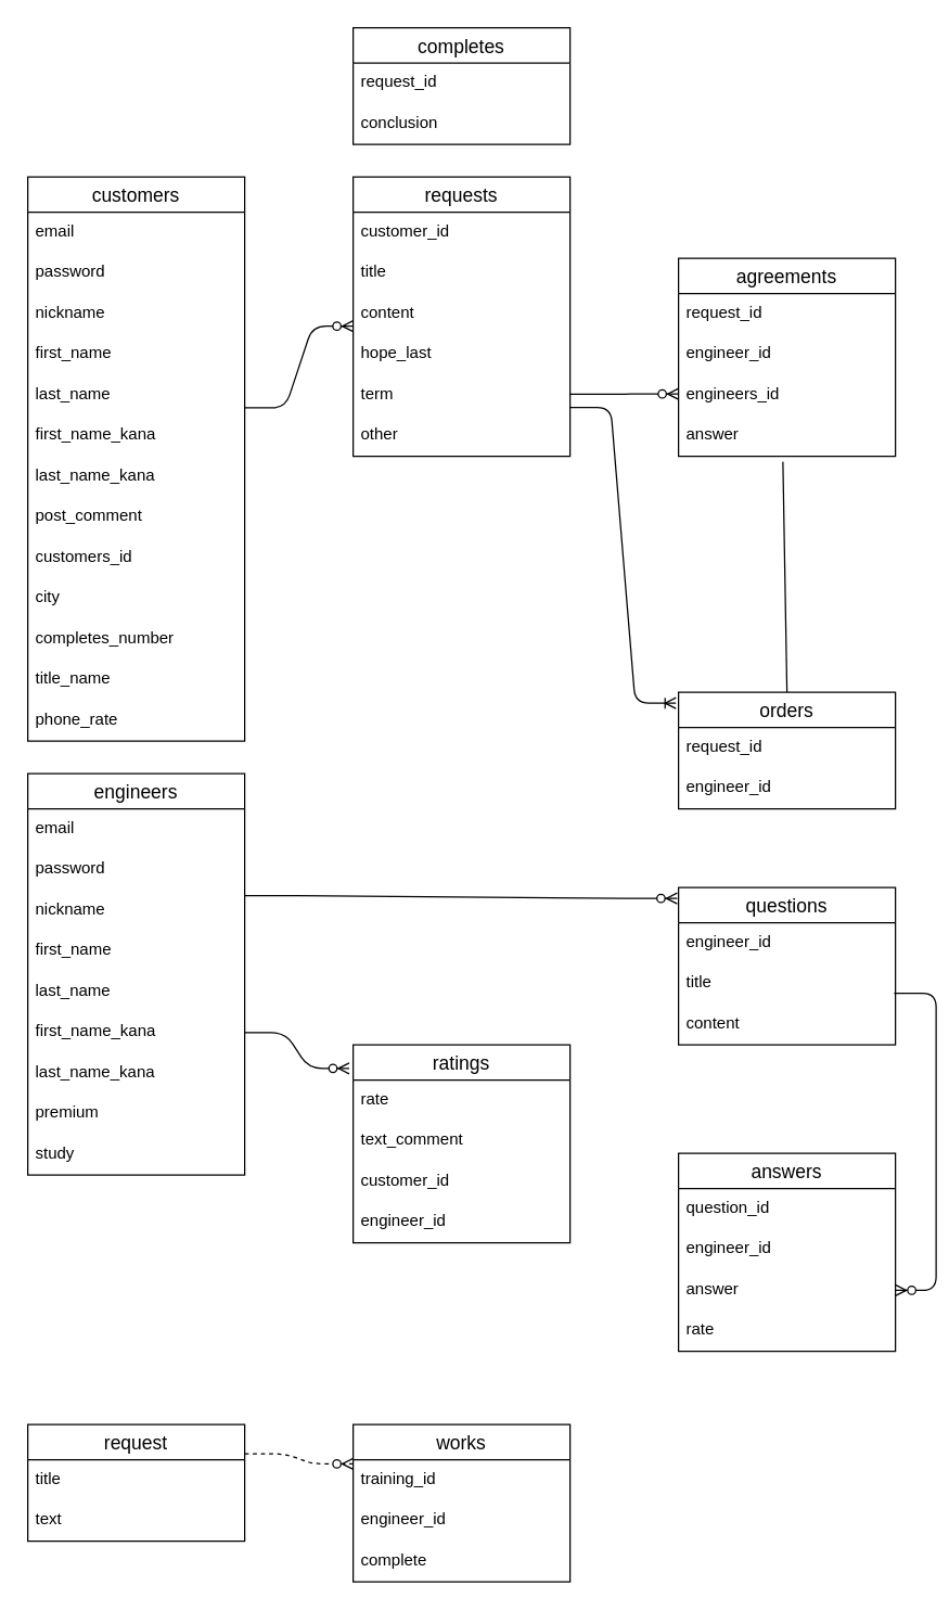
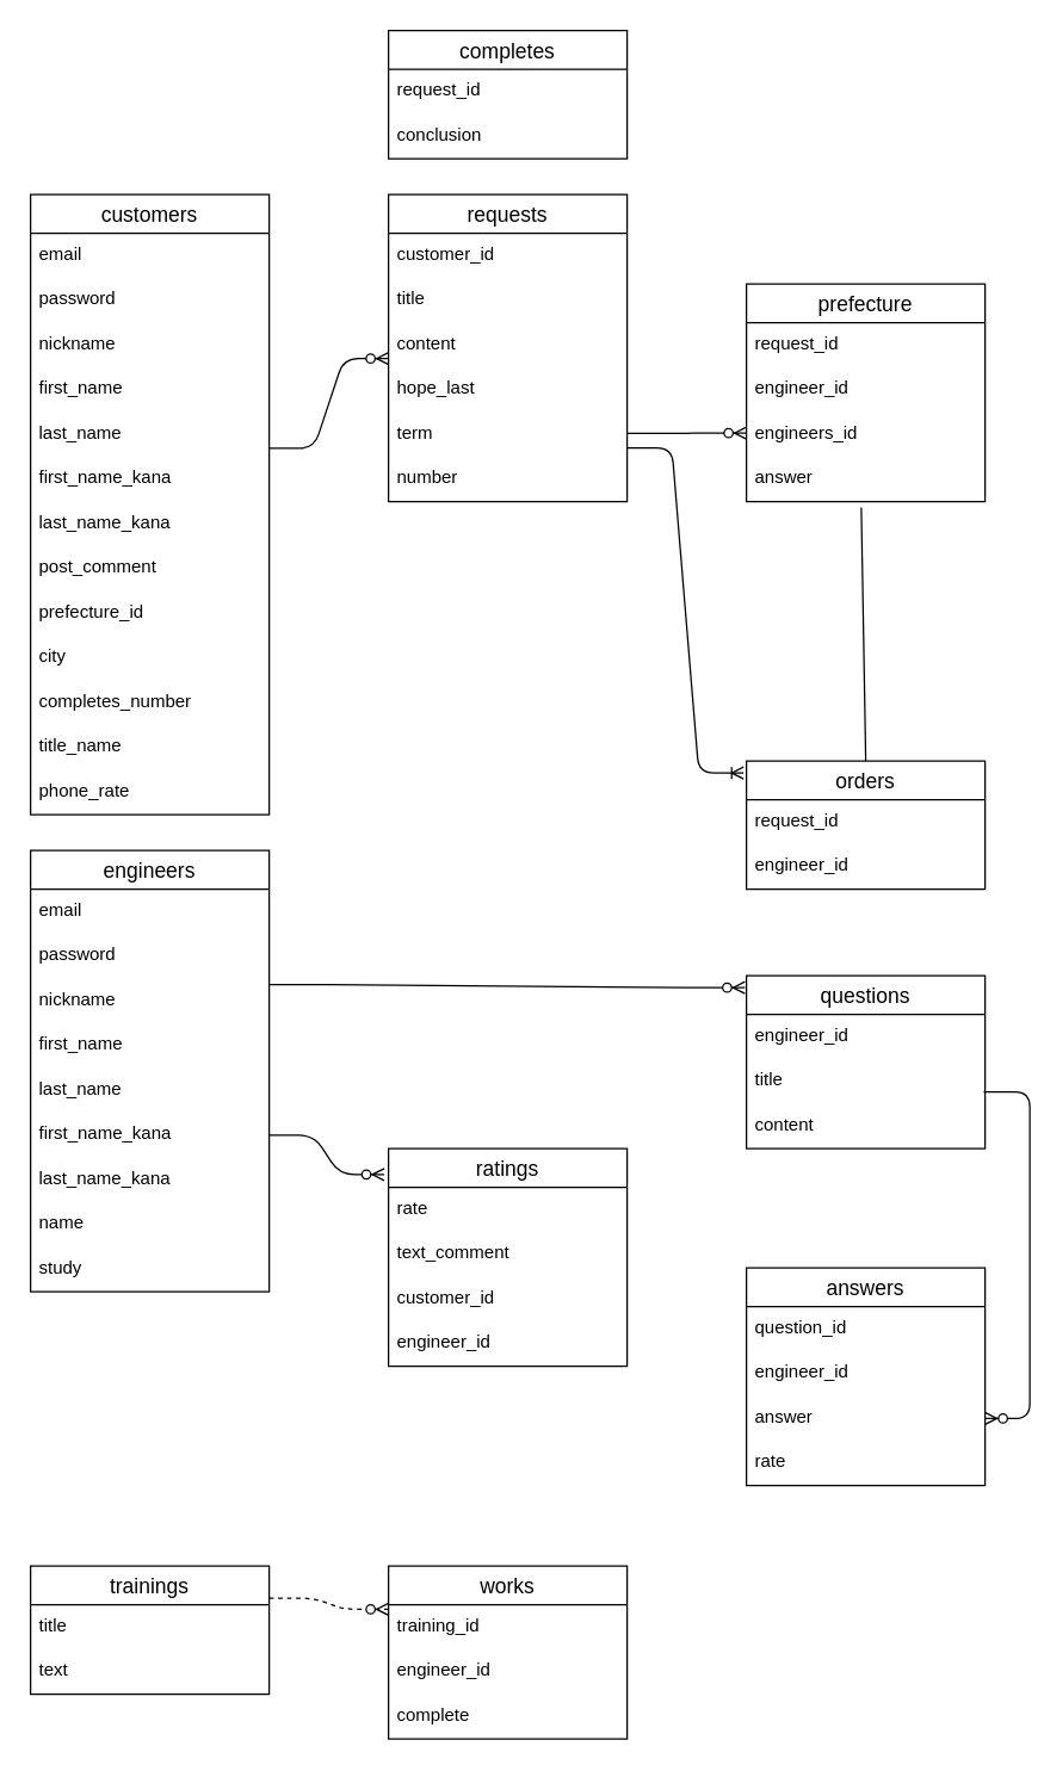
- <mxCell id="44" value="agreements" style="swimlane;fontStyle=0;childLayout=stackLayout;horizontal=1;startSize=26;horizontalStack=0;resizeParent=1;resizeParentMax=0;resizeLast=0;collapsible=1;marginBottom=0;align=center;fontSize=14;" parent="1" vertex="1"><mxGeometry x="500" y="190" width="160" height="146" as="geometry" /></mxCell>
+ <mxCell id="44" value="prefecture" style="swimlane;fontStyle=0;childLayout=stackLayout;horizontal=1;startSize=26;horizontalStack=0;resizeParent=1;resizeParentMax=0;resizeLast=0;collapsible=1;marginBottom=0;align=center;fontSize=14;" parent="1" vertex="1"><mxGeometry x="500" y="190" width="160" height="146" as="geometry" /></mxCell>
- <mxCell id="38" value="other" style="text;strokeColor=none;fillColor=none;spacingLeft=4;spacingRight=4;overflow=hidden;rotatable=0;points=[[0,0.5],[1,0.5]];portConstraint=eastwest;fontSize=12;" parent="32" vertex="1"><mxGeometry y="176" width="160" height="30" as="geometry" /></mxCell>
+ <mxCell id="38" value="number" style="text;strokeColor=none;fillColor=none;spacingLeft=4;spacingRight=4;overflow=hidden;rotatable=0;points=[[0,0.5],[1,0.5]];portConstraint=eastwest;fontSize=12;" parent="32" vertex="1"><mxGeometry y="176" width="160" height="30" as="geometry" /></mxCell>
- <mxCell id="11" value="customers_id" style="text;strokeColor=none;fillColor=none;spacingLeft=4;spacingRight=4;overflow=hidden;rotatable=0;points=[[0,0.5],[1,0.5]];portConstraint=eastwest;fontSize=12;" parent="2" vertex="1"><mxGeometry y="266" width="160" height="30" as="geometry" /></mxCell>
+ <mxCell id="11" value="prefecture_id" style="text;strokeColor=none;fillColor=none;spacingLeft=4;spacingRight=4;overflow=hidden;rotatable=0;points=[[0,0.5],[1,0.5]];portConstraint=eastwest;fontSize=12;" parent="2" vertex="1"><mxGeometry y="266" width="160" height="30" as="geometry" /></mxCell>
- <mxCell id="24" value="premium" style="text;strokeColor=none;fillColor=none;spacingLeft=4;spacingRight=4;overflow=hidden;rotatable=0;points=[[0,0.5],[1,0.5]];portConstraint=eastwest;fontSize=12;" parent="16" vertex="1"><mxGeometry y="236" width="160" height="30" as="geometry" /></mxCell>
+ <mxCell id="24" value="name" style="text;strokeColor=none;fillColor=none;spacingLeft=4;spacingRight=4;overflow=hidden;rotatable=0;points=[[0,0.5],[1,0.5]];portConstraint=eastwest;fontSize=12;" parent="16" vertex="1"><mxGeometry y="236" width="160" height="30" as="geometry" /></mxCell>
- <mxCell id="65" value="request" style="swimlane;fontStyle=0;childLayout=stackLayout;horizontal=1;startSize=26;horizontalStack=0;resizeParent=1;resizeParentMax=0;resizeLast=0;collapsible=1;marginBottom=0;align=center;fontSize=14;" vertex="1" parent="1"><mxGeometry x="20" y="1050" width="160" height="86" as="geometry" /></mxCell>
+ <mxCell id="65" value="trainings" style="swimlane;fontStyle=0;childLayout=stackLayout;horizontal=1;startSize=26;horizontalStack=0;resizeParent=1;resizeParentMax=0;resizeLast=0;collapsible=1;marginBottom=0;align=center;fontSize=14;" vertex="1" parent="1"><mxGeometry x="20" y="1050" width="160" height="86" as="geometry" /></mxCell>
